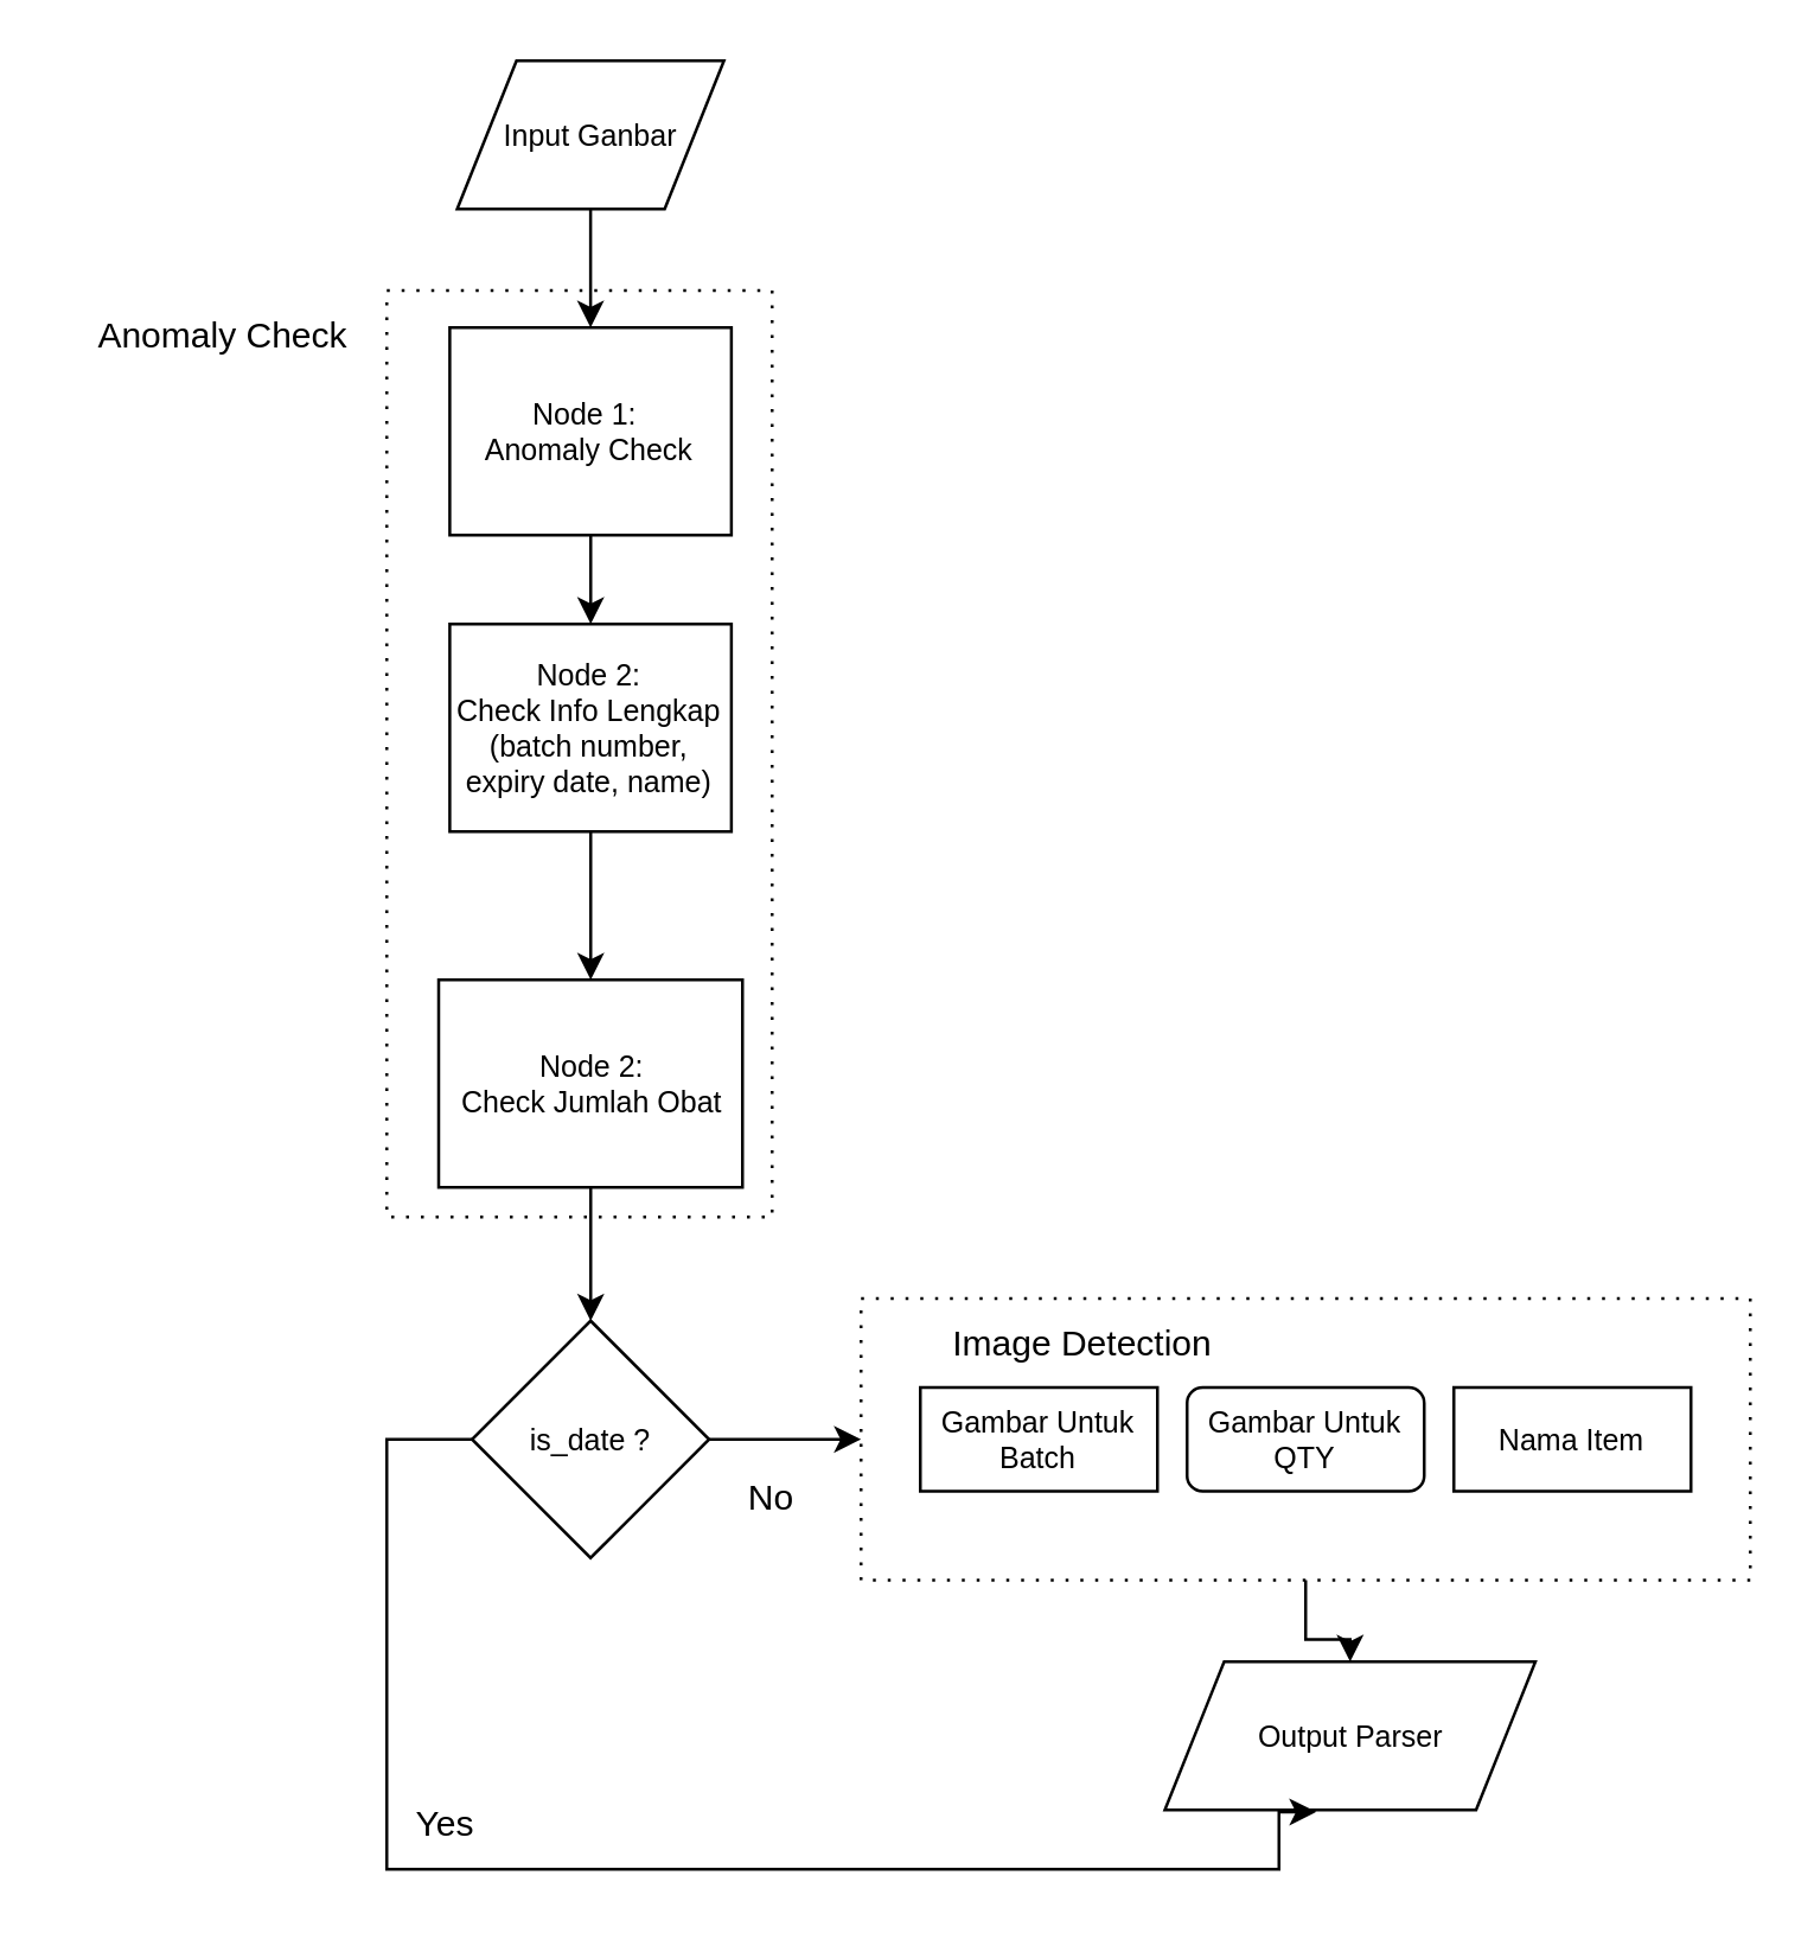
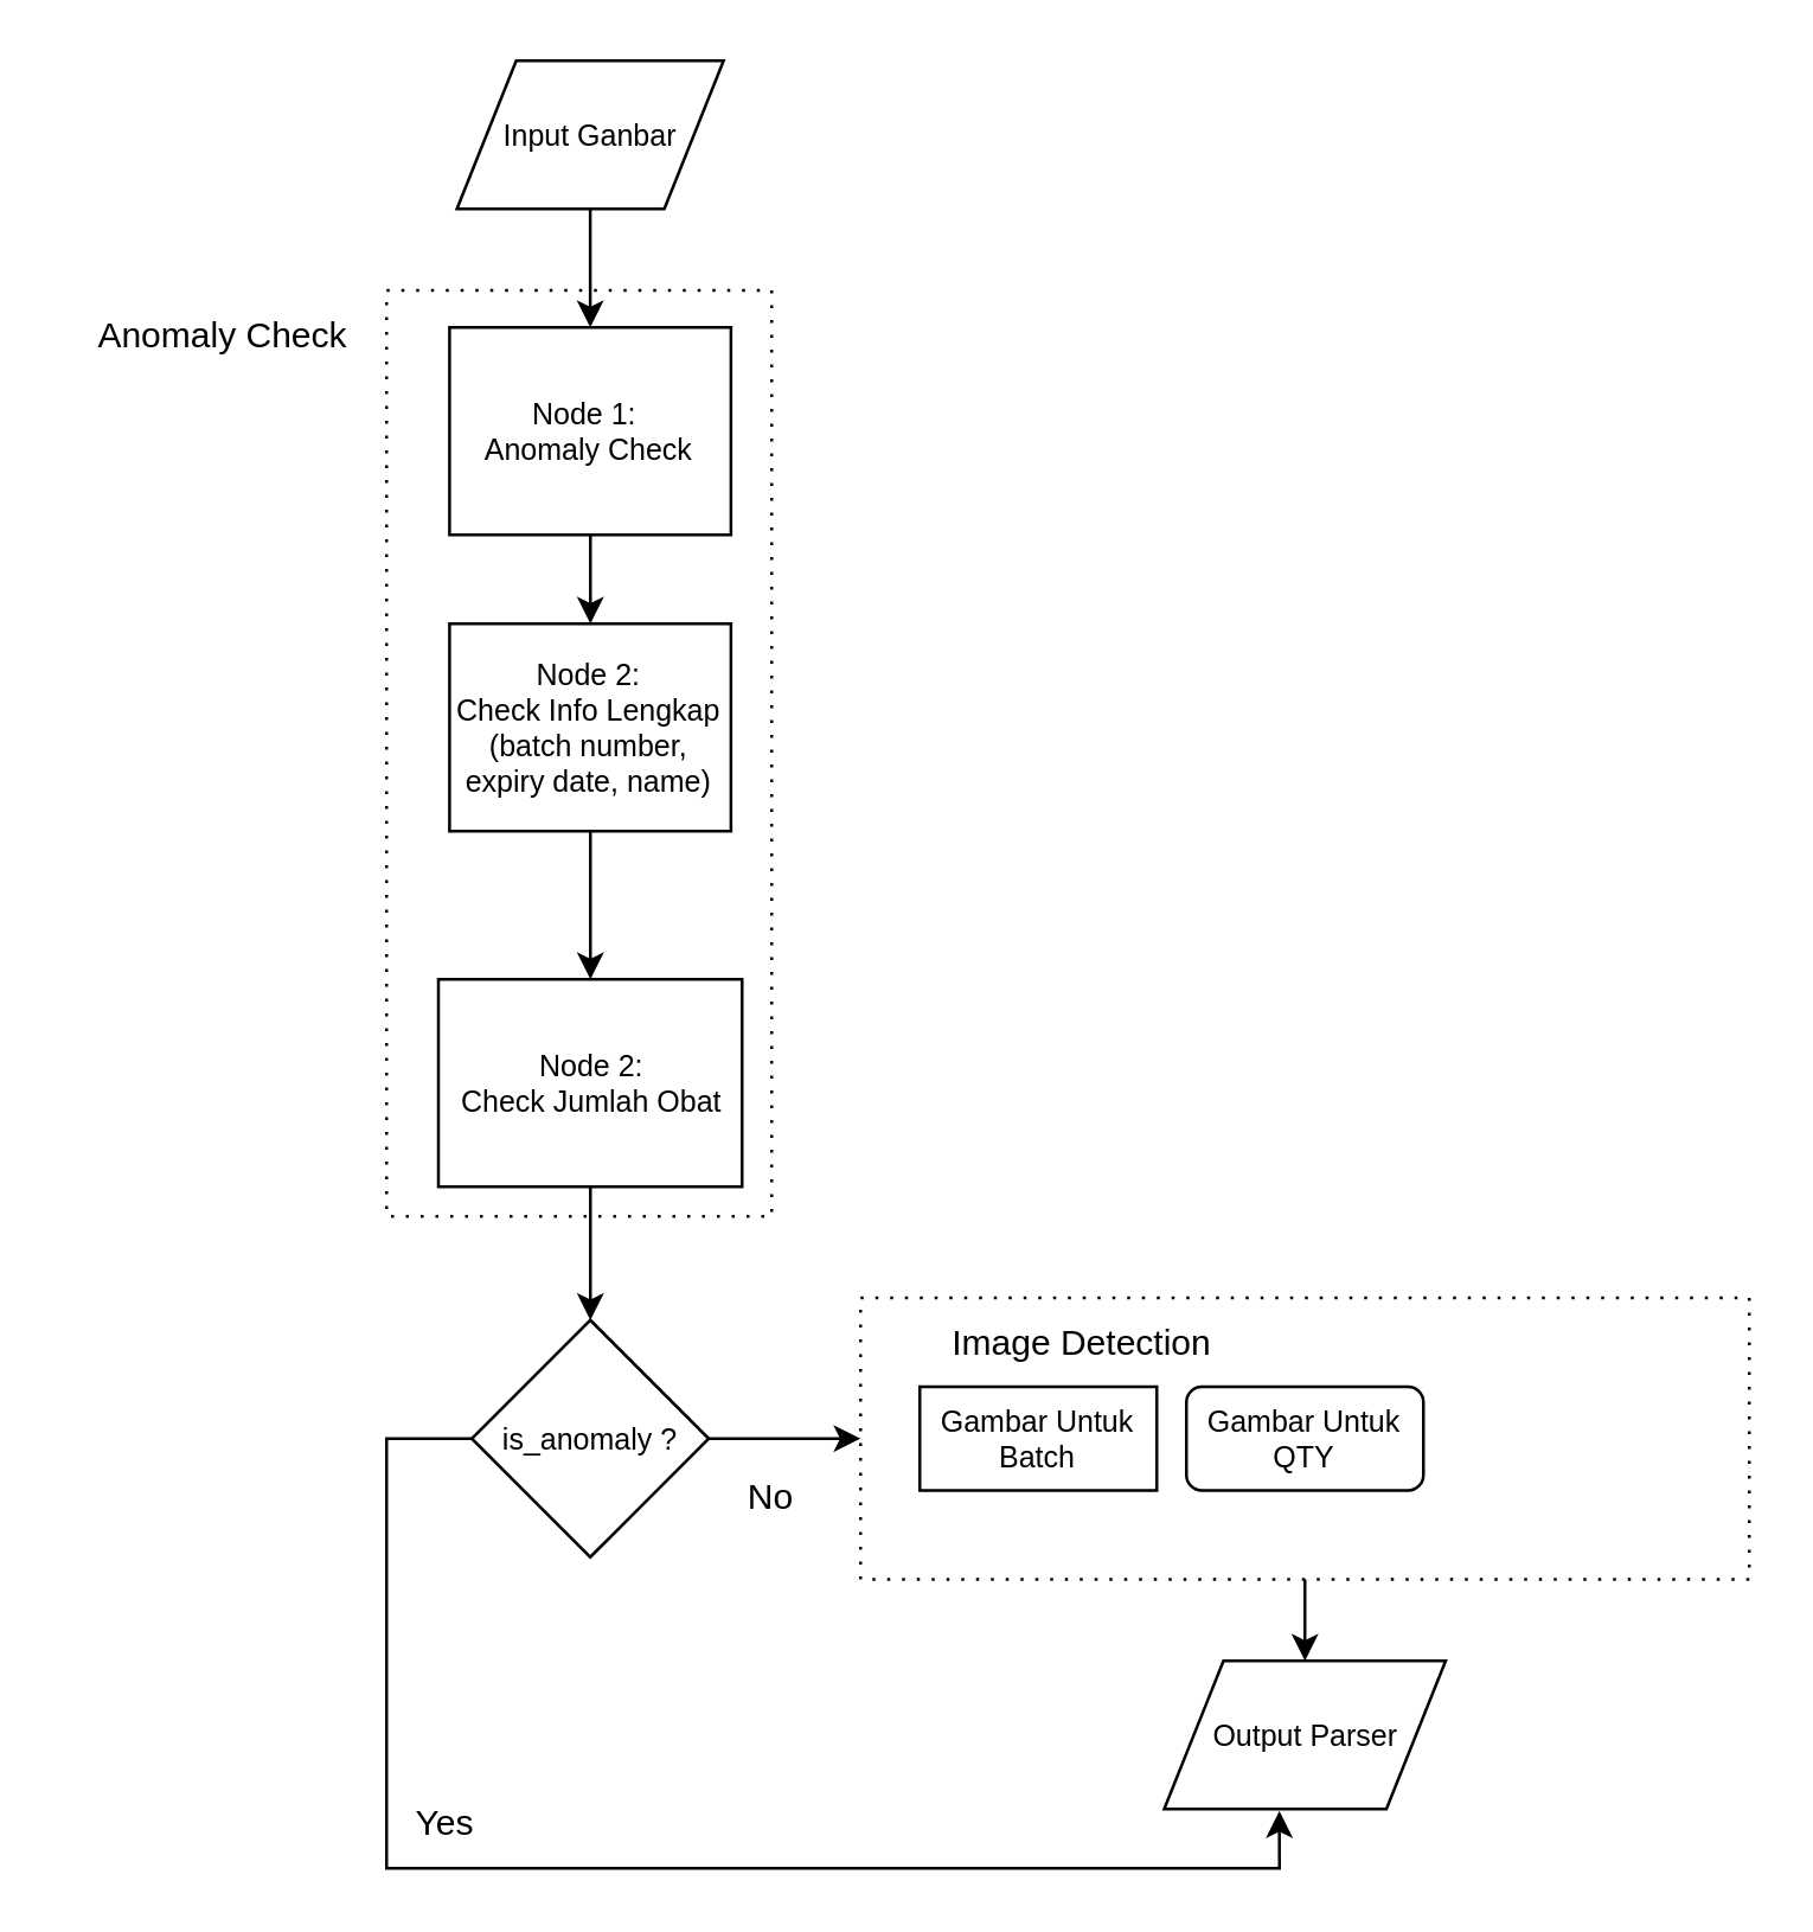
- <mxCell id="11" value="&lt;font style=&quot;font-size: 10px;&quot;&gt;is_date ?&lt;/font&gt;" style="rhombus;whiteSpace=wrap;html=1;" vertex="1" parent="1"><mxGeometry x="158.75" y="445" width="80" height="80" as="geometry" /></mxCell>
+ <mxCell id="11" value="&lt;font style=&quot;font-size: 10px;&quot;&gt;is_anomaly ?&lt;/font&gt;" style="rhombus;whiteSpace=wrap;html=1;" vertex="1" parent="1"><mxGeometry x="158.75" y="445" width="80" height="80" as="geometry" /></mxCell>
- <mxCell id="14" value="Nama Item" style="rounded=0;whiteSpace=wrap;html=1;fontSize=10;" vertex="1" parent="1"><mxGeometry x="490" y="467.5" width="80" height="35" as="geometry" /></mxCell>
- <mxCell id="21" value="Output Parser" style="shape=parallelogram;perimeter=parallelogramPerimeter;whiteSpace=wrap;html=1;fixedSize=1;fontSize=10;" vertex="1" parent="1"><mxGeometry x="392.5" y="560" width="125" height="50" as="geometry" /></mxCell>
+ <mxCell id="21" value="Output Parser" style="shape=parallelogram;perimeter=parallelogramPerimeter;whiteSpace=wrap;html=1;fixedSize=1;fontSize=10;" vertex="1" parent="1"><mxGeometry x="392.5" y="560" width="95" height="50" as="geometry" /></mxCell>
